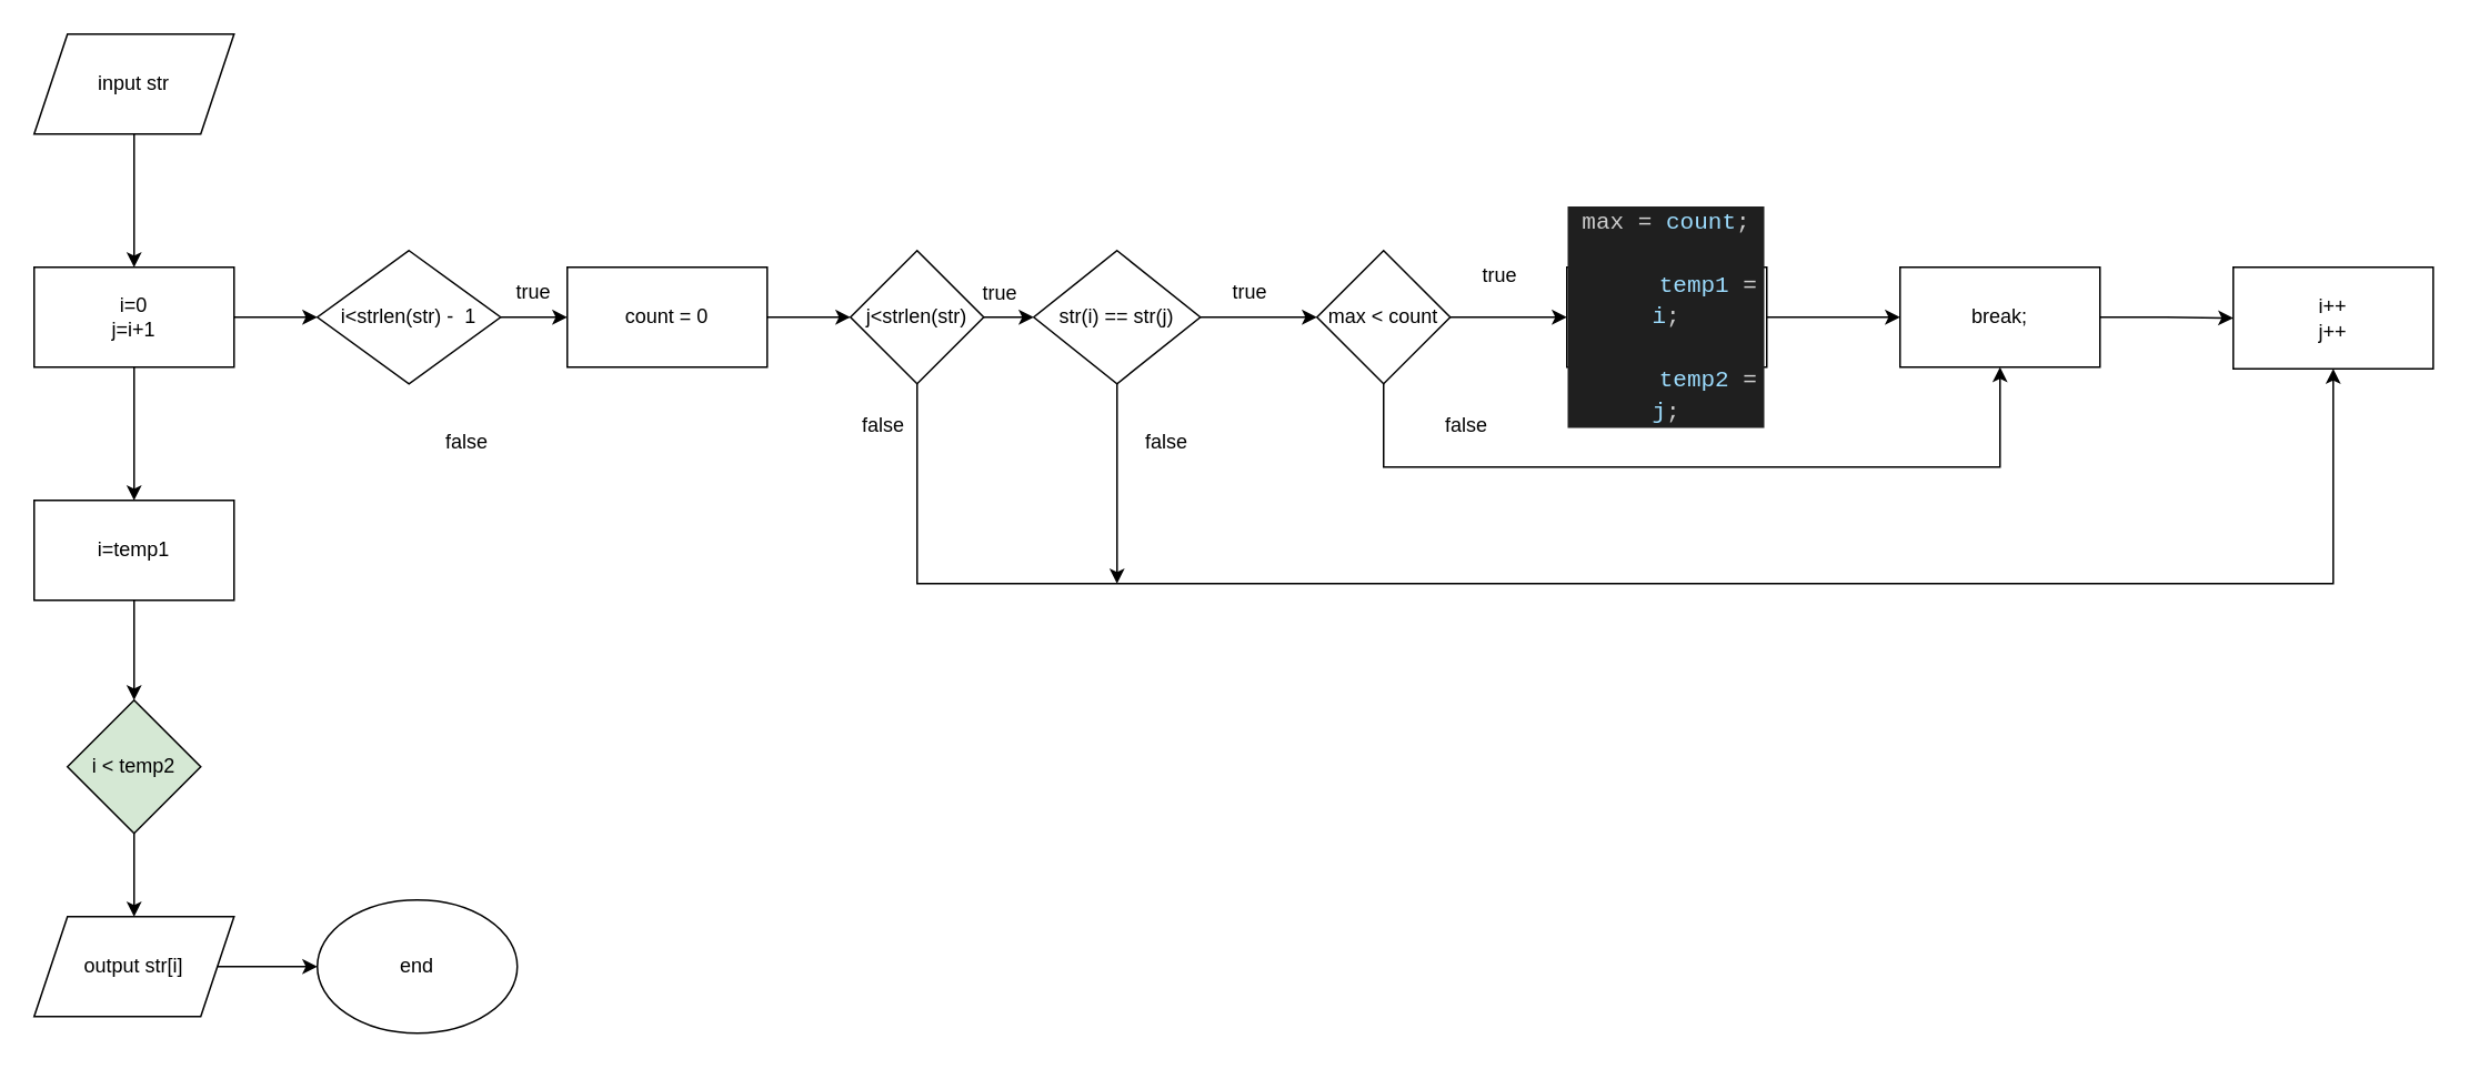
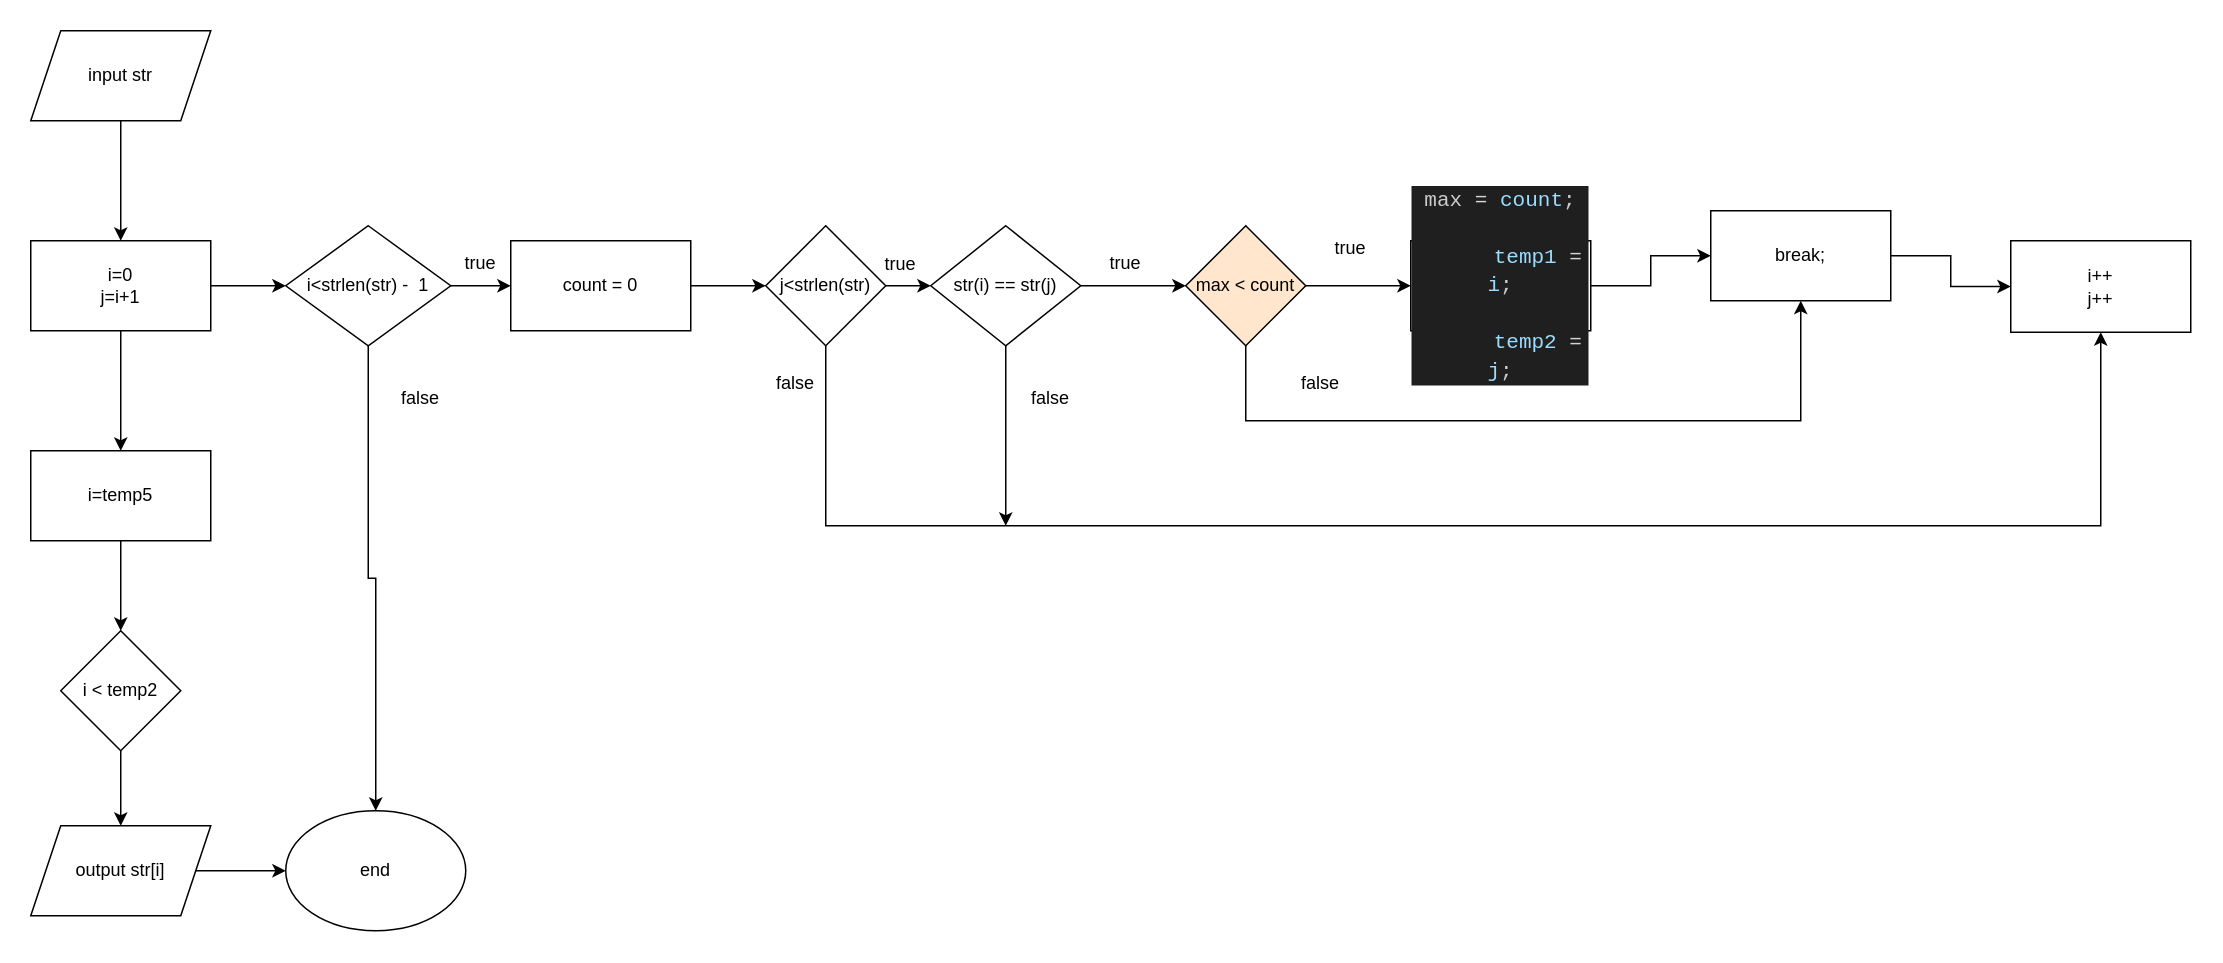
- <mxCell id="20" value="max &amp;lt; count" style="rhombus;whiteSpace=wrap;html=1;" vertex="1" parent="1"><mxGeometry x="790" y="150" width="80" height="80" as="geometry" /></mxCell>
+ <mxCell id="20" value="max &amp;lt; count" style="rhombus;whiteSpace=wrap;html=1;fillColor=#ffe6cc;" vertex="1" parent="1"><mxGeometry x="790" y="150" width="80" height="80" as="geometry" /></mxCell>
- <mxCell id="25" value="break;" style="whiteSpace=wrap;html=1;rounded=0;" vertex="1" parent="1"><mxGeometry x="1140" y="160" width="120" height="60" as="geometry" /></mxCell>
+ <mxCell id="25" value="break;" style="whiteSpace=wrap;html=1;rounded=0;" vertex="1" parent="1"><mxGeometry x="1140" y="140" width="120" height="60" as="geometry" /></mxCell>
- <mxCell id="34" value="i=temp1" style="rounded=0;whiteSpace=wrap;html=1;" vertex="1" parent="1"><mxGeometry x="20" y="300" width="120" height="60" as="geometry" /></mxCell>
+ <mxCell id="34" value="i=temp5" style="rounded=0;whiteSpace=wrap;html=1;" vertex="1" parent="1"><mxGeometry x="20" y="300" width="120" height="60" as="geometry" /></mxCell>
+ <mxCell id="8" style="edgeStyle=orthogonalEdgeStyle;rounded=0;orthogonalLoop=1;jettySize=auto;html=1;entryX=0.5;entryY=0;entryDx=0;entryDy=0;" edge="1" parent="1" source="9" target="39"><mxGeometry relative="1" as="geometry" /></mxCell>
- <mxCell id="36" value="i &amp;lt; temp2" style="rhombus;whiteSpace=wrap;html=1;fillColor=#d5e8d4;" vertex="1" parent="1"><mxGeometry x="40" y="420" width="80" height="80" as="geometry" /></mxCell>
+ <mxCell id="36" value="i &amp;lt; temp2" style="rhombus;whiteSpace=wrap;html=1;" vertex="1" parent="1"><mxGeometry x="40" y="420" width="80" height="80" as="geometry" /></mxCell>
